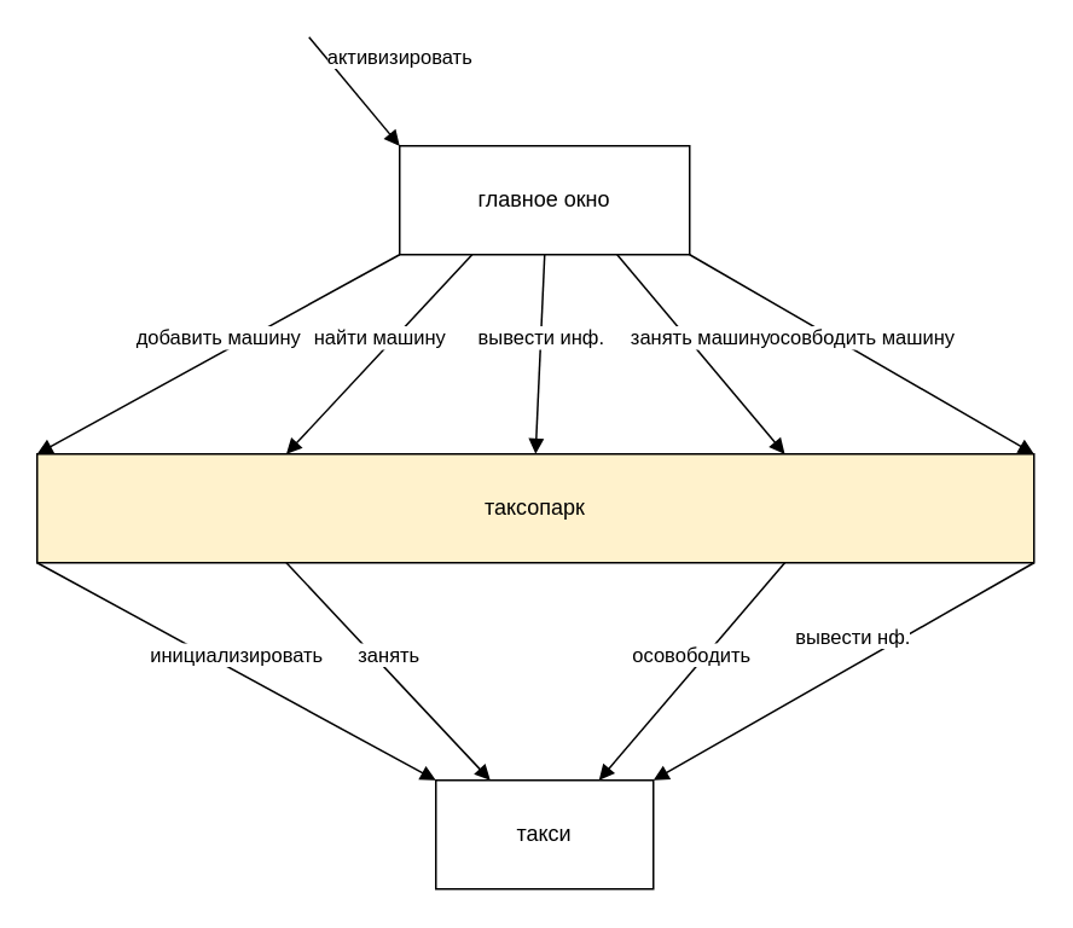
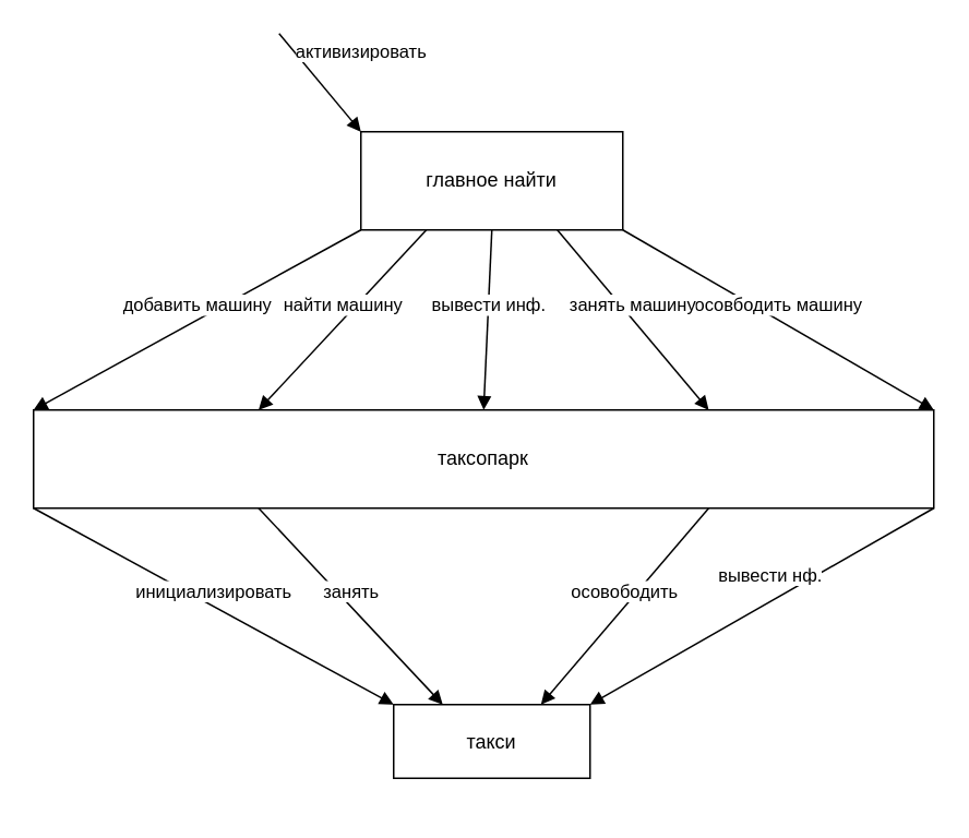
- <mxCell id="2" value="главное окно" style="rounded=0;whiteSpace=wrap;html=1;" vertex="1" parent="1"><mxGeometry x="220" y="80" width="160" height="60" as="geometry" /></mxCell>
+ <mxCell id="2" value="главное найти" style="rounded=0;whiteSpace=wrap;html=1;" vertex="1" parent="1"><mxGeometry x="220" y="80" width="160" height="60" as="geometry" /></mxCell>
- <mxCell id="3" value="таксопарк" style="rounded=0;whiteSpace=wrap;html=1;fillColor=#fff2cc;" vertex="1" parent="1"><mxGeometry x="20" y="250" width="550" height="60" as="geometry" /></mxCell>
+ <mxCell id="3" value="таксопарк" style="rounded=0;whiteSpace=wrap;html=1;" vertex="1" parent="1"><mxGeometry x="20" y="250" width="550" height="60" as="geometry" /></mxCell>
- <mxCell id="4" value="такси" style="rounded=0;whiteSpace=wrap;html=1;" vertex="1" parent="1"><mxGeometry x="240" y="430" width="120" height="60" as="geometry" /></mxCell>
+ <mxCell id="4" value="такси" style="rounded=0;whiteSpace=wrap;html=1;" vertex="1" parent="1"><mxGeometry x="240" y="430" width="120" height="45" as="geometry" /></mxCell>
